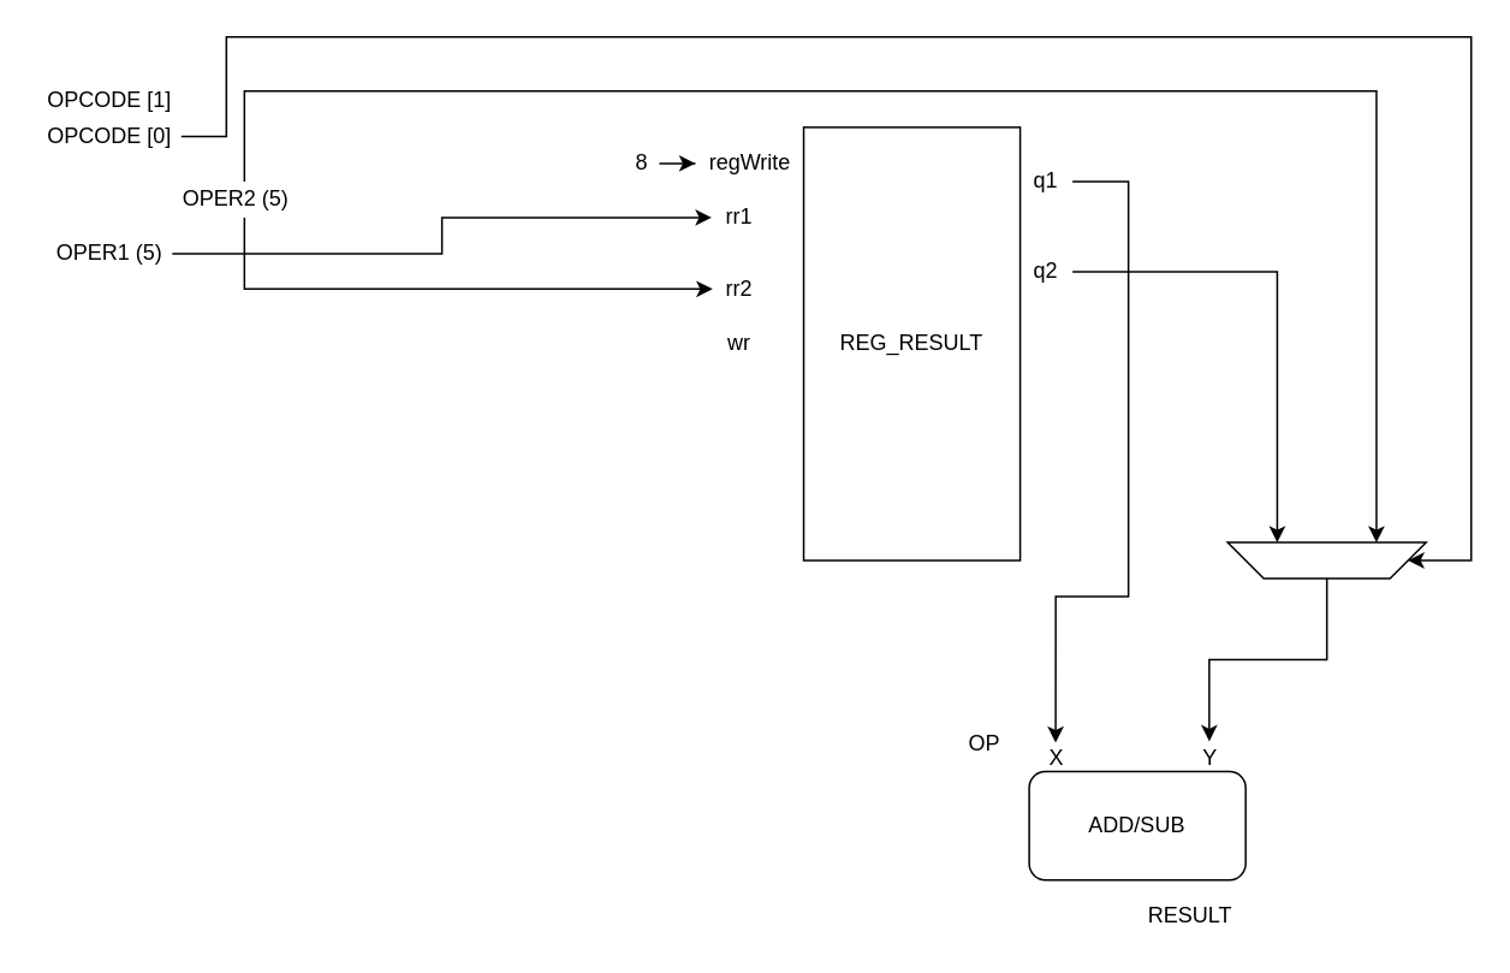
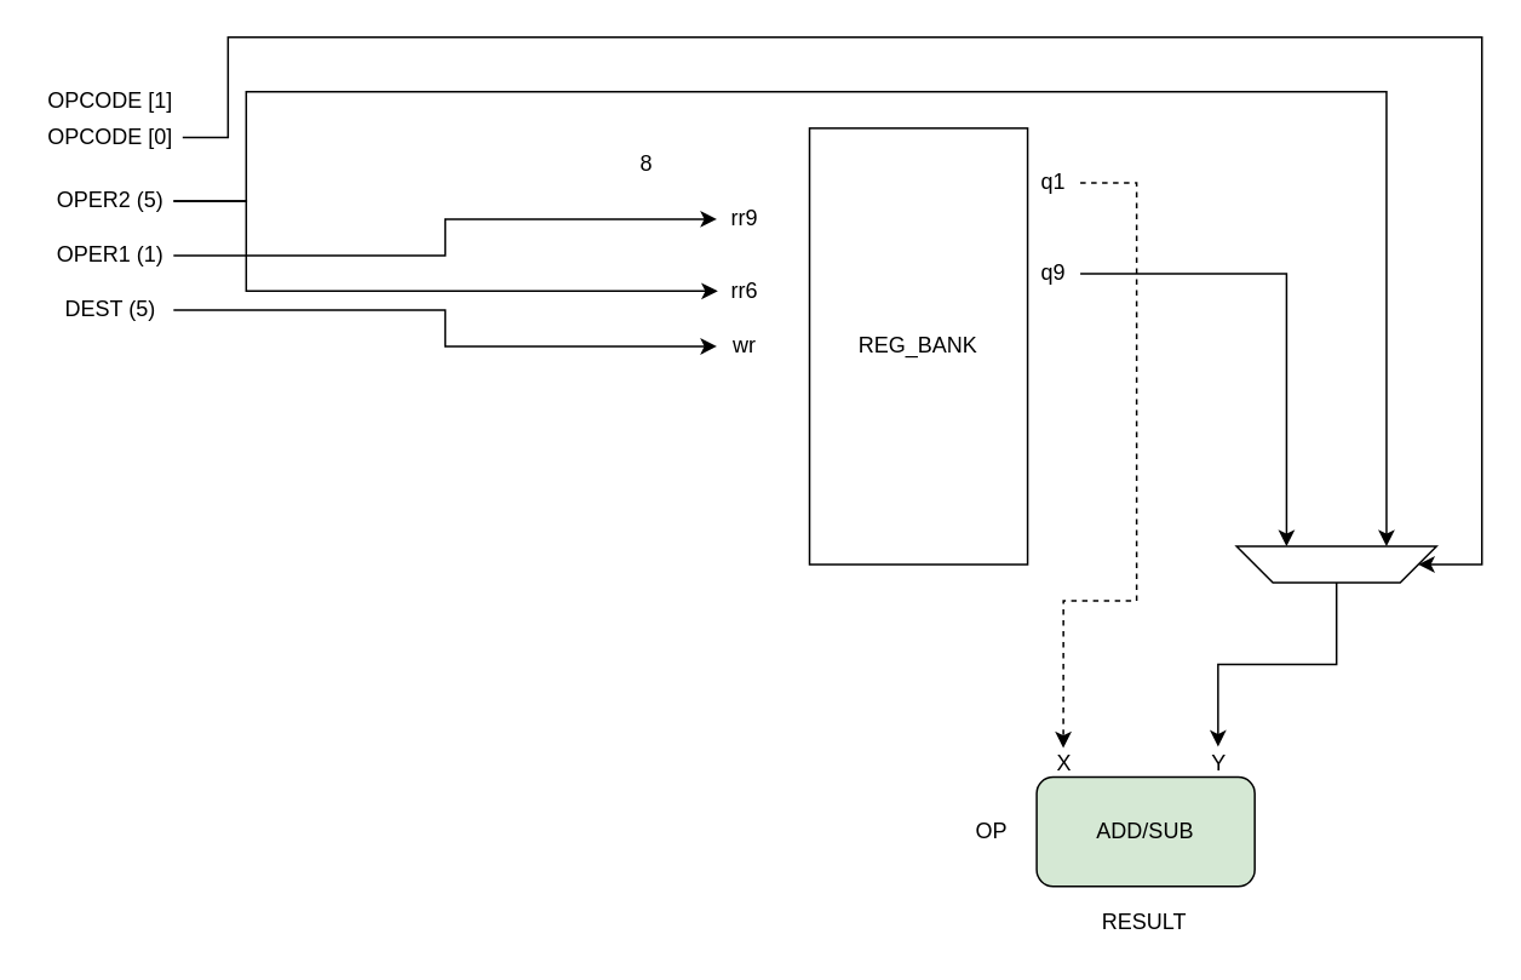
- <mxCell id="28" style="edgeStyle=orthogonalEdgeStyle;rounded=0;orthogonalLoop=1;jettySize=auto;html=1;" edge="1" parent="1" source="29" target="11"><mxGeometry relative="1" as="geometry" /></mxCell>
- <mxCell id="11" value="regWrite" style="text;html=1;align=center;verticalAlign=middle;resizable=0;points=[];autosize=1;strokeColor=none;fillColor=none;" vertex="1" parent="1"><mxGeometry x="385" y="80" width="60" height="20" as="geometry" /></mxCell>
- <mxCell id="5" value="OPER2 (5)" style="text;html=1;align=center;verticalAlign=middle;resizable=0;points=[];autosize=1;strokeColor=none;fillColor=none;" vertex="1" parent="1"><mxGeometry x="95" y="100" width="70" height="20" as="geometry" /></mxCell>
+ <mxCell id="5" value="OPER2 (5)" style="text;html=1;align=center;verticalAlign=middle;resizable=0;points=[];autosize=1;strokeColor=none;fillColor=none;" vertex="1" parent="1"><mxGeometry x="25" y="100" width="70" height="20" as="geometry" /></mxCell>
- <mxCell id="12" value="rr1" style="text;html=1;align=center;verticalAlign=middle;resizable=0;points=[];autosize=1;strokeColor=none;fillColor=none;" vertex="1" parent="1"><mxGeometry x="394" y="110" width="30" height="20" as="geometry" /></mxCell>
+ <mxCell id="12" value="rr9" style="text;html=1;align=center;verticalAlign=middle;resizable=0;points=[];autosize=1;strokeColor=none;fillColor=none;" vertex="1" parent="1"><mxGeometry x="394" y="110" width="30" height="20" as="geometry" /></mxCell>
- <mxCell id="7" value="OPER1 (5)" style="text;html=1;align=center;verticalAlign=middle;resizable=0;points=[];autosize=1;strokeColor=none;fillColor=none;" vertex="1" parent="1"><mxGeometry x="25" y="130" width="70" height="20" as="geometry" /></mxCell>
+ <mxCell id="7" value="OPER1 (1)" style="text;html=1;align=center;verticalAlign=middle;resizable=0;points=[];autosize=1;strokeColor=none;fillColor=none;" vertex="1" parent="1"><mxGeometry x="25" y="130" width="70" height="20" as="geometry" /></mxCell>
- <mxCell id="18" value="q2" style="text;html=1;align=center;verticalAlign=middle;resizable=0;points=[];autosize=1;strokeColor=none;fillColor=none;" vertex="1" parent="1"><mxGeometry x="564" y="140" width="30" height="20" as="geometry" /></mxCell>
+ <mxCell id="18" value="q9" style="text;html=1;align=center;verticalAlign=middle;resizable=0;points=[];autosize=1;strokeColor=none;fillColor=none;" vertex="1" parent="1"><mxGeometry x="564" y="140" width="30" height="20" as="geometry" /></mxCell>
- <mxCell id="13" value="rr2" style="text;html=1;align=center;verticalAlign=middle;resizable=0;points=[];autosize=1;strokeColor=none;fillColor=none;" vertex="1" parent="1"><mxGeometry x="394" y="150" width="30" height="20" as="geometry" /></mxCell>
+ <mxCell id="13" value="rr6" style="text;html=1;align=center;verticalAlign=middle;resizable=0;points=[];autosize=1;strokeColor=none;fillColor=none;" vertex="1" parent="1"><mxGeometry x="394" y="150" width="30" height="20" as="geometry" /></mxCell>
+ <mxCell id="9" value="DEST (5)" style="text;html=1;align=center;verticalAlign=middle;resizable=0;points=[];autosize=1;strokeColor=none;fillColor=none;" vertex="1" parent="1"><mxGeometry x="25" y="160" width="70" height="20" as="geometry" /></mxCell>
+ <mxCell id="8" style="edgeStyle=orthogonalEdgeStyle;rounded=0;orthogonalLoop=1;jettySize=auto;html=1;" edge="1" parent="1" source="9" target="14"><mxGeometry relative="1" as="geometry" /></mxCell>
- <mxCell id="10" value="REG_RESULT" style="rounded=0;whiteSpace=wrap;html=1;" vertex="1" parent="1"><mxGeometry x="445" y="70" width="120" height="240" as="geometry" /></mxCell>
+ <mxCell id="10" value="REG_BANK" style="rounded=0;whiteSpace=wrap;html=1;" vertex="1" parent="1"><mxGeometry x="445" y="70" width="120" height="240" as="geometry" /></mxCell>
- <mxCell id="15" style="edgeStyle=orthogonalEdgeStyle;rounded=0;orthogonalLoop=1;jettySize=auto;html=1;entryX=0.483;entryY=0.05;entryDx=0;entryDy=0;entryPerimeter=0;" edge="1" parent="1" source="16" target="20"><mxGeometry relative="1" as="geometry"><Array as="points"><mxPoint x="625" y="100" /><mxPoint x="625" y="330" /><mxPoint x="585" y="330" /></Array></mxGeometry></mxCell>
+ <mxCell id="15" style="edgeStyle=orthogonalEdgeStyle;rounded=0;orthogonalLoop=1;jettySize=auto;html=1;entryX=0.483;entryY=0.05;entryDx=0;entryDy=0;entryPerimeter=0;dashed=1;" edge="1" parent="1" source="16" target="20"><mxGeometry relative="1" as="geometry"><Array as="points"><mxPoint x="625" y="100" /><mxPoint x="625" y="330" /><mxPoint x="585" y="330" /></Array></mxGeometry></mxCell>
- <mxCell id="22" value="OP" style="text;html=1;align=center;verticalAlign=middle;resizable=0;points=[];autosize=1;strokeColor=none;fillColor=none;" vertex="1" parent="1"><mxGeometry x="530" y="402" width="30" height="20" as="geometry" /></mxCell>
+ <mxCell id="22" value="OP" style="text;html=1;align=center;verticalAlign=middle;resizable=0;points=[];autosize=1;strokeColor=none;fillColor=none;" vertex="1" parent="1"><mxGeometry x="530" y="447" width="30" height="20" as="geometry" /></mxCell>
- <mxCell id="19" value="ADD/SUB" style="rounded=1;whiteSpace=wrap;html=1;" vertex="1" parent="1"><mxGeometry x="570" y="427" width="120" height="60" as="geometry" /></mxCell>
+ <mxCell id="19" value="ADD/SUB" style="rounded=1;whiteSpace=wrap;html=1;fillColor=#d5e8d4;" vertex="1" parent="1"><mxGeometry x="570" y="427" width="120" height="60" as="geometry" /></mxCell>
- <mxCell id="23" value="RESULT" style="text;html=1;align=center;verticalAlign=middle;resizable=0;points=[];autosize=1;strokeColor=none;fillColor=none;" vertex="1" parent="1"><mxGeometry x="629" y="497" width="60" height="20" as="geometry" /></mxCell>
+ <mxCell id="23" value="RESULT" style="text;html=1;align=center;verticalAlign=middle;resizable=0;points=[];autosize=1;strokeColor=none;fillColor=none;" vertex="1" parent="1"><mxGeometry x="599" y="497" width="60" height="20" as="geometry" /></mxCell>
